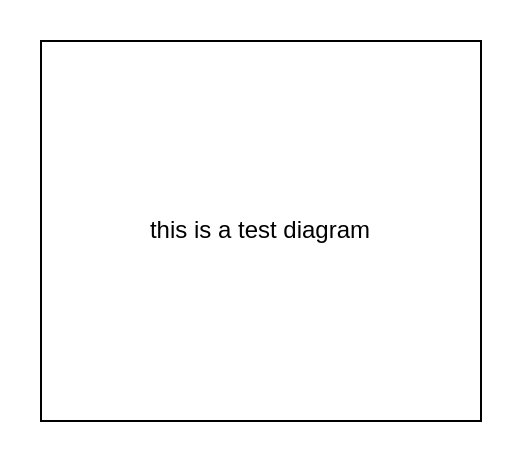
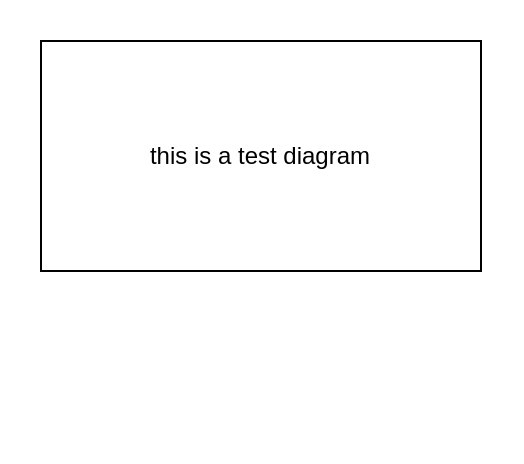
- <mxCell id="2" value="this is a test diagram&lt;br&gt;" style="rounded=0;whiteSpace=wrap;html=1;" vertex="1" parent="1"><mxGeometry x="20" y="20" width="220" height="190" as="geometry" /></mxCell>
+ <mxCell id="2" value="this is a test diagram&lt;br&gt;" style="rounded=0;whiteSpace=wrap;html=1;" vertex="1" parent="1"><mxGeometry x="20" y="20" width="220" height="115" as="geometry" /></mxCell>
